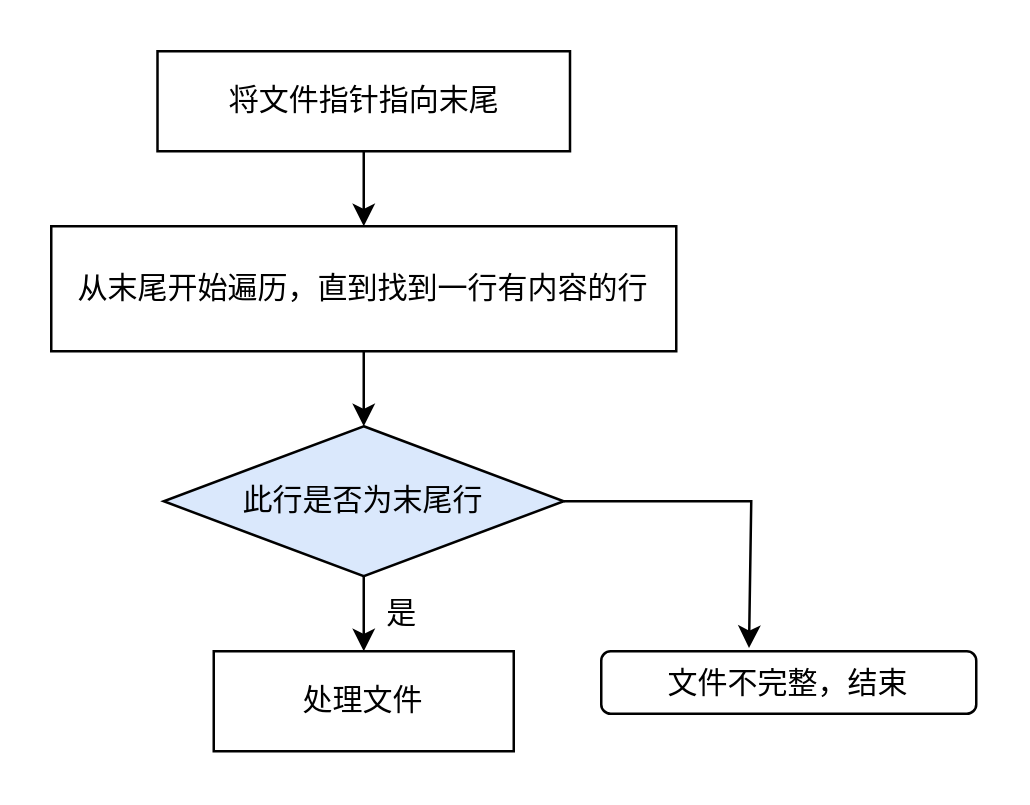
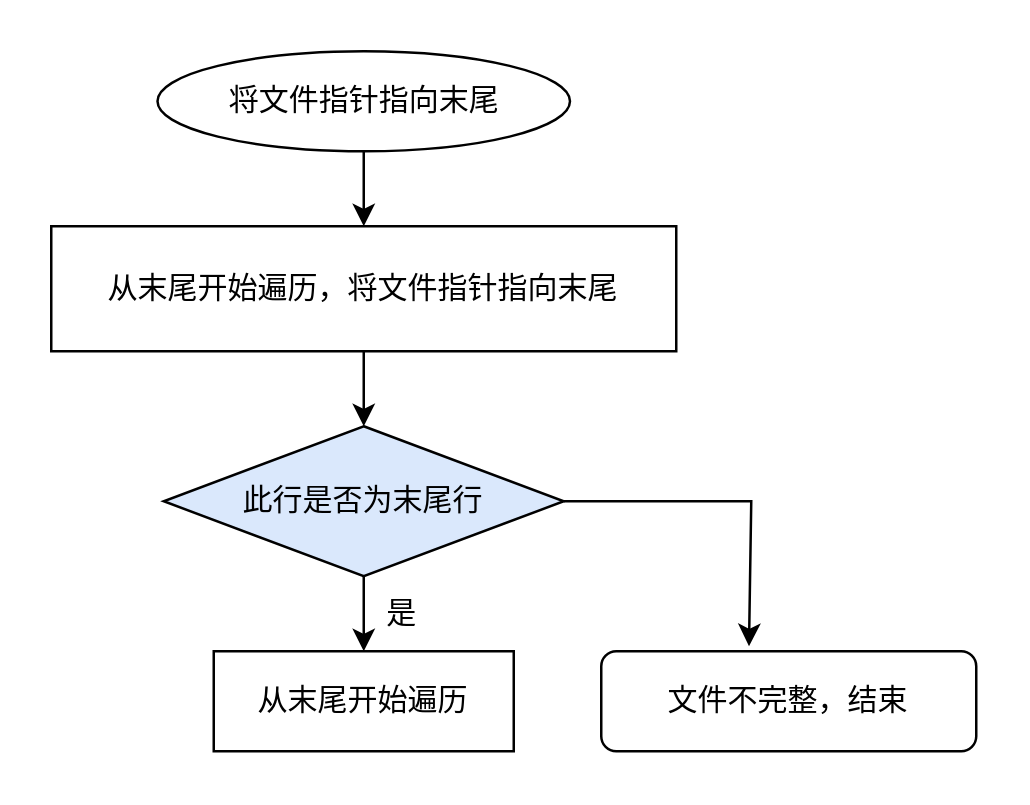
- <mxCell id="3" value="将文件指针指向末尾" style="rounded=0;whiteSpace=wrap;html=1;" vertex="1" parent="1"><mxGeometry x="62.5" y="20" width="165" height="40" as="geometry" /></mxCell>
+ <mxCell id="3" value="将文件指针指向末尾" style="ellipse;whiteSpace=wrap;html=1;" vertex="1" parent="1"><mxGeometry x="62.5" y="20" width="165" height="40" as="geometry" /></mxCell>
- <mxCell id="2" value="从末尾开始遍历，直到找到一行有内容的行" style="rounded=0;whiteSpace=wrap;html=1;" vertex="1" parent="1"><mxGeometry x="20" y="90" width="250" height="50" as="geometry" /></mxCell>
+ <mxCell id="2" value="从末尾开始遍历，将文件指针指向末尾" style="rounded=0;whiteSpace=wrap;html=1;" vertex="1" parent="1"><mxGeometry x="20" y="90" width="250" height="50" as="geometry" /></mxCell>
- <mxCell id="11" value="文件不完整，结束" style="rounded=1;whiteSpace=wrap;html=1;" vertex="1" parent="1"><mxGeometry x="240" y="260" width="150" height="25" as="geometry" /></mxCell>
+ <mxCell id="11" value="文件不完整，结束" style="rounded=1;whiteSpace=wrap;html=1;" vertex="1" parent="1"><mxGeometry x="240" y="260" width="150" height="40" as="geometry" /></mxCell>
- <mxCell id="7" value="处理文件" style="rounded=0;whiteSpace=wrap;html=1;" vertex="1" parent="1"><mxGeometry x="85" y="260" width="120" height="40" as="geometry" /></mxCell>
+ <mxCell id="7" value="从末尾开始遍历" style="rounded=0;whiteSpace=wrap;html=1;" vertex="1" parent="1"><mxGeometry x="85" y="260" width="120" height="40" as="geometry" /></mxCell>
